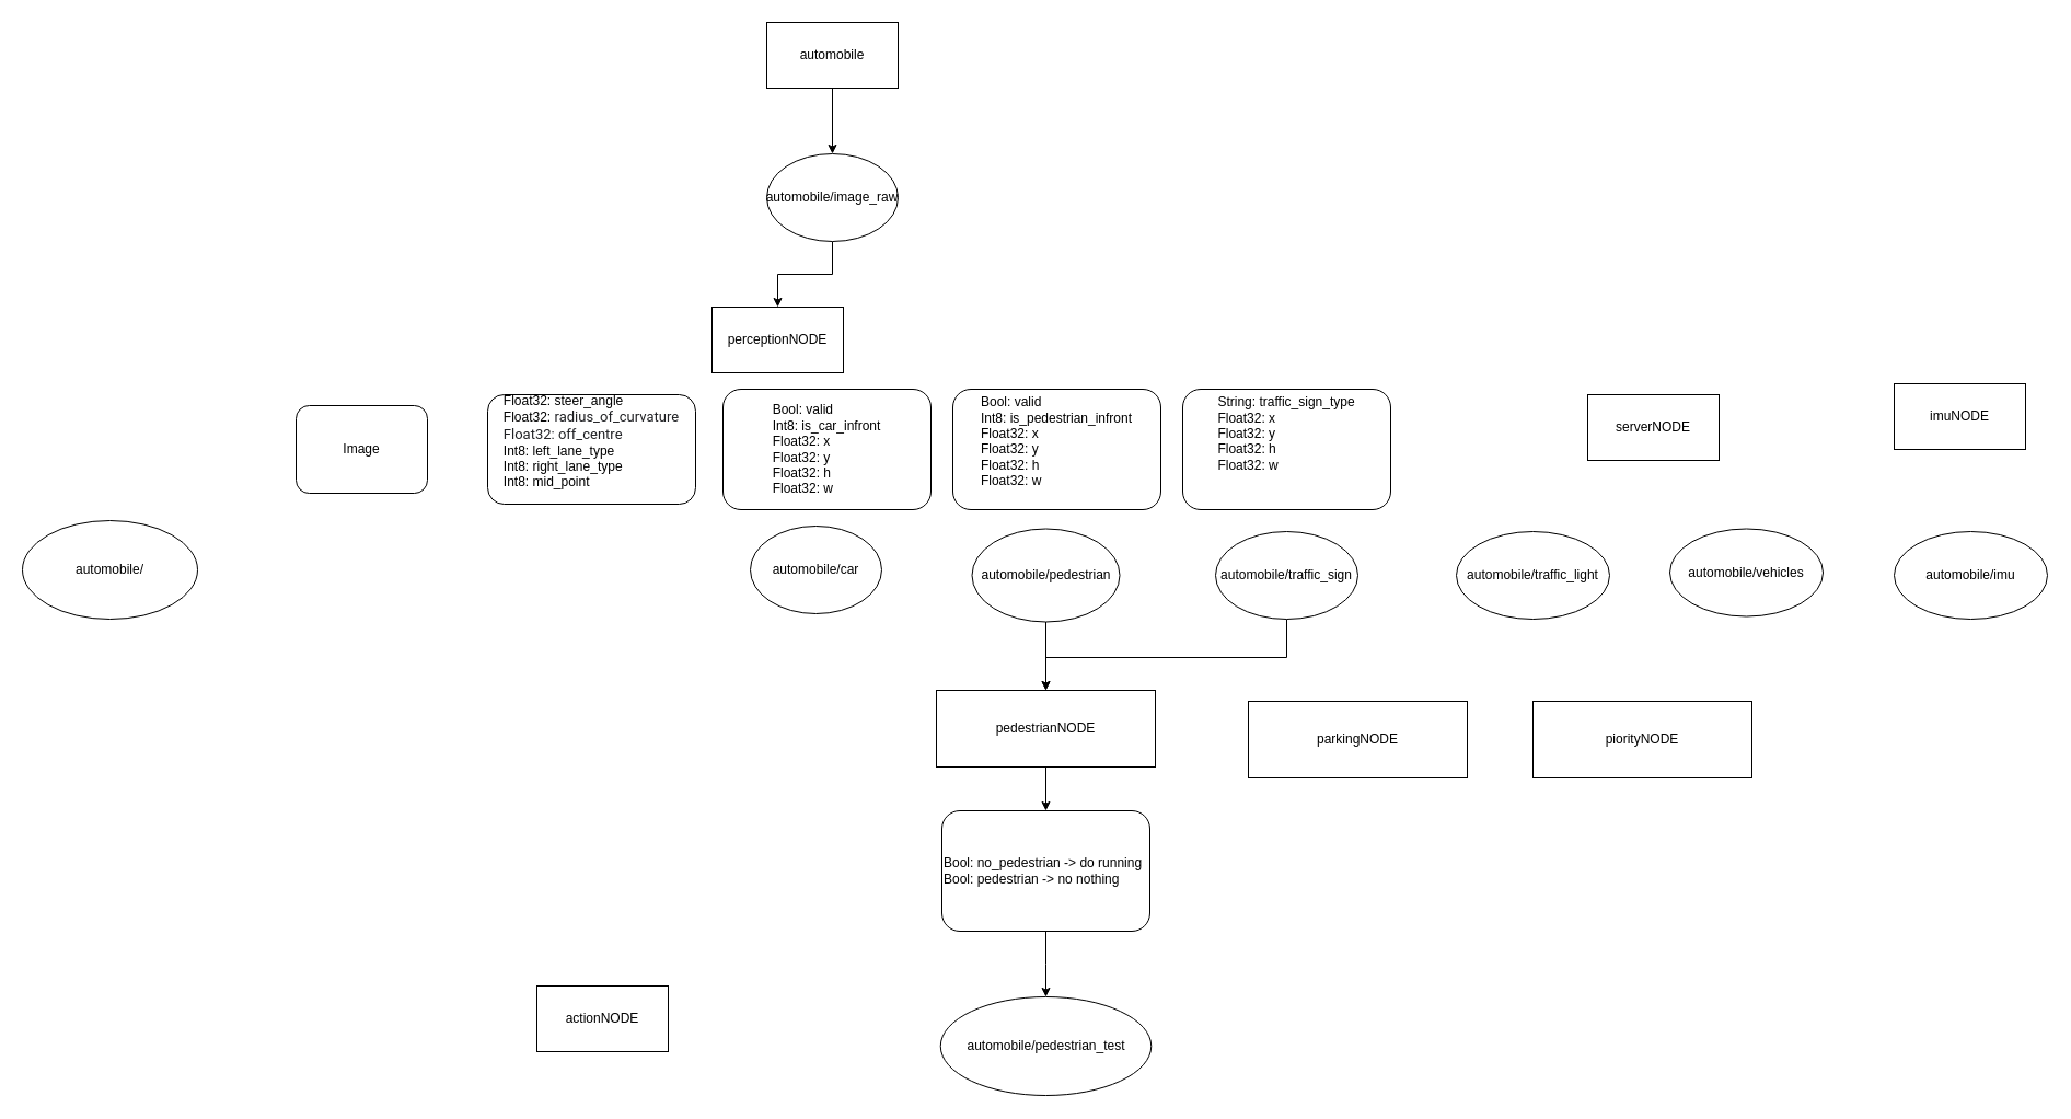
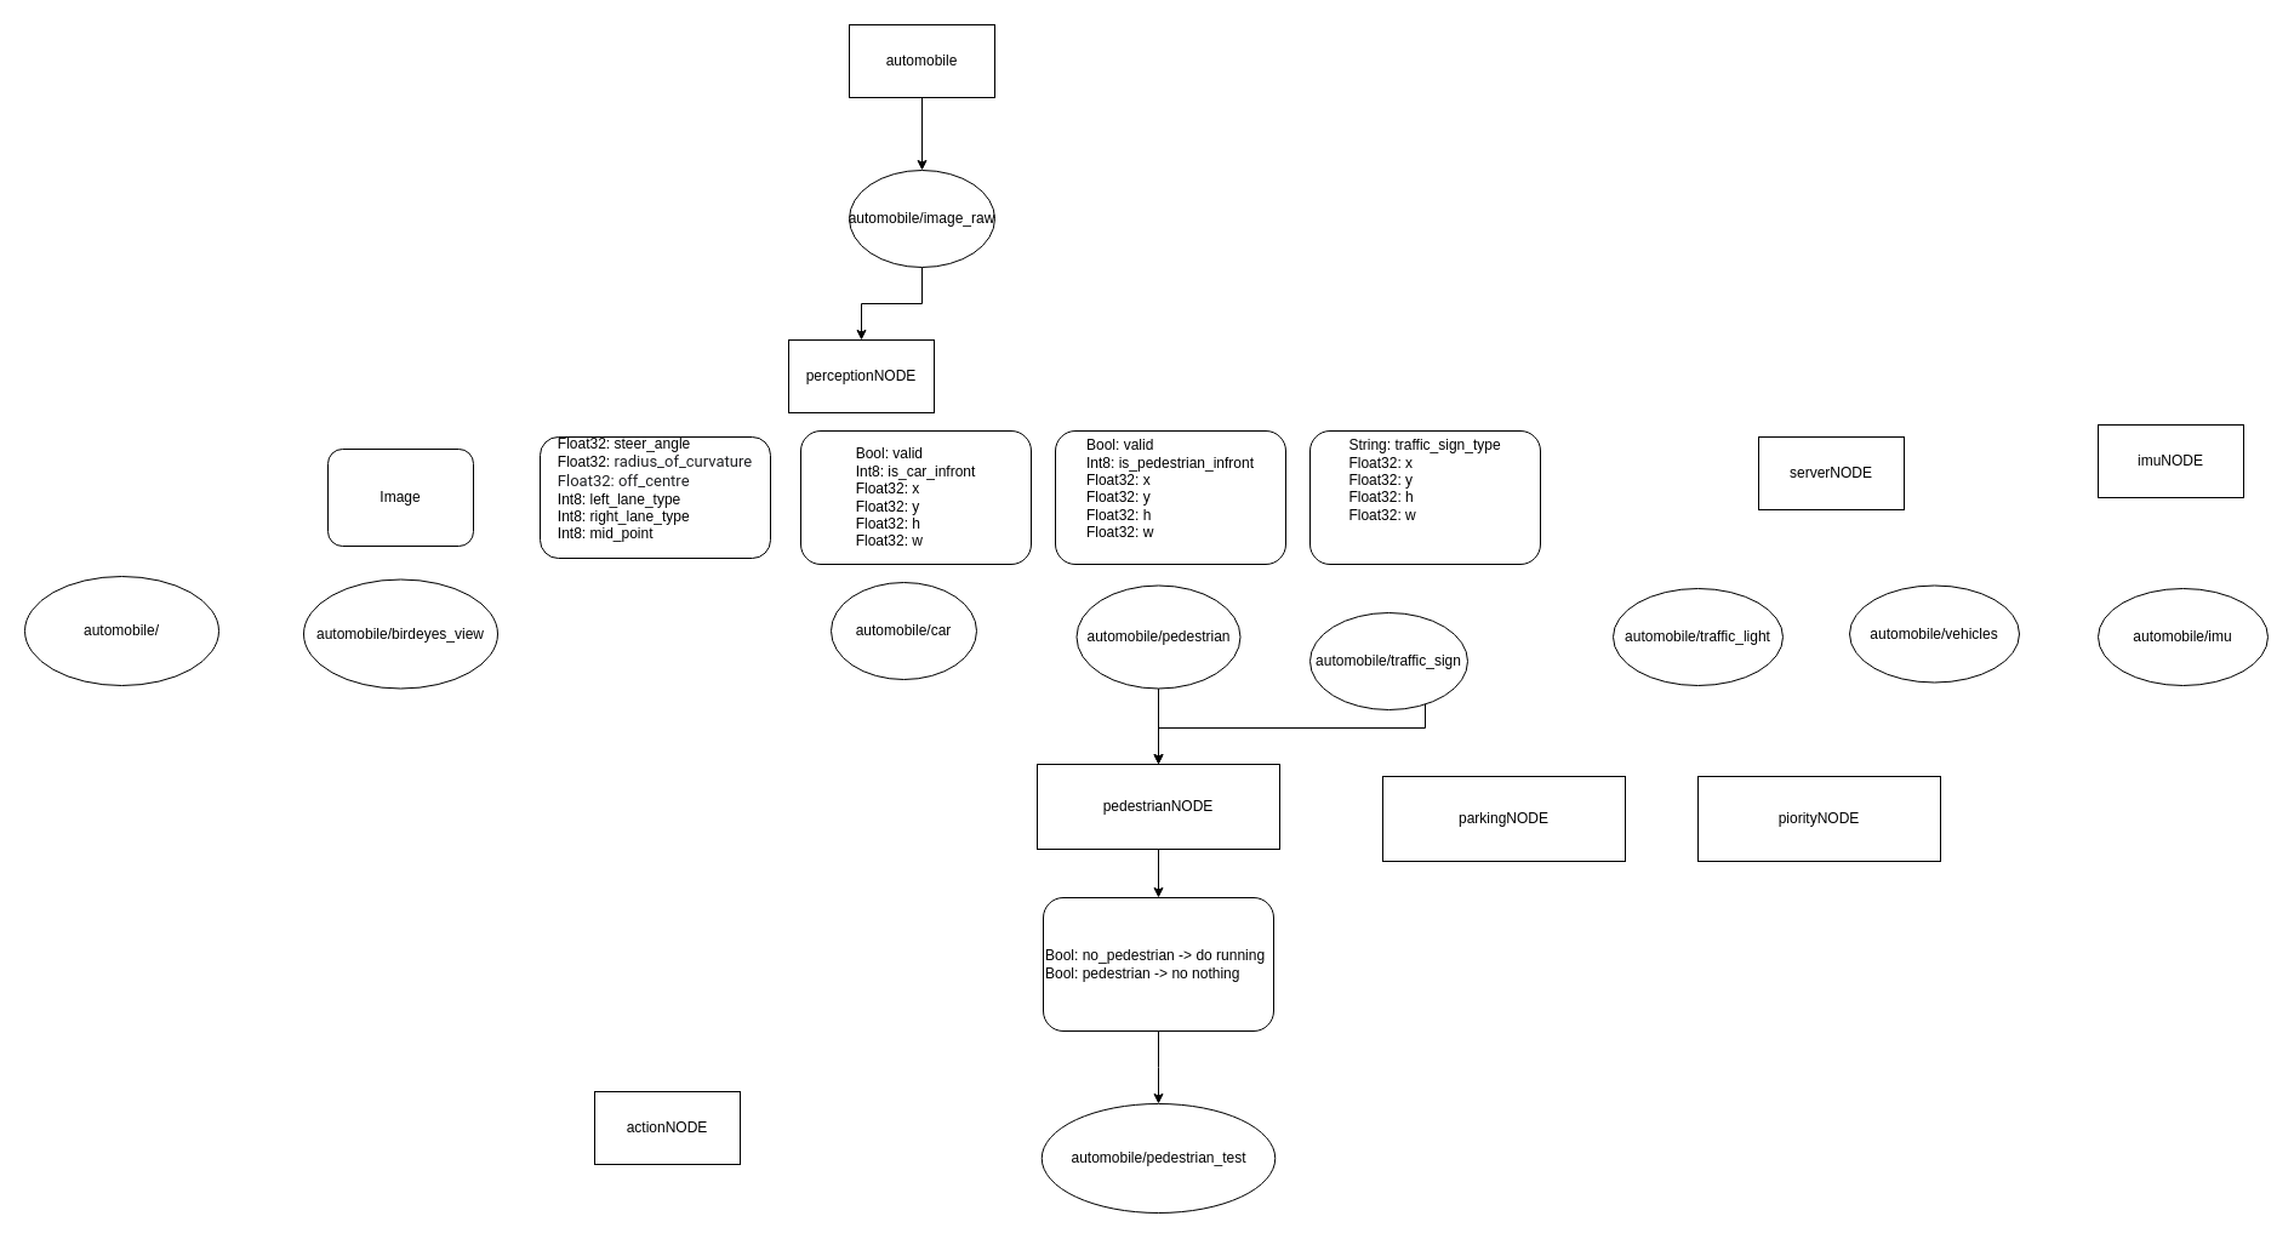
+ <mxCell id="15" value="automobile/birdeyes_view" style="ellipse;whiteSpace=wrap;html=1;rounded=0;" vertex="1" parent="1"><mxGeometry x="250" y="477.5" width="160" height="90" as="geometry" /></mxCell>
- <mxCell id="11" value="automobile/traffic_sign" style="ellipse;whiteSpace=wrap;html=1;rounded=0;" vertex="1" parent="1"><mxGeometry x="1110" y="485" width="130" height="80" as="geometry" /></mxCell>
+ <mxCell id="11" value="automobile/traffic_sign" style="ellipse;whiteSpace=wrap;html=1;rounded=0;" vertex="1" parent="1"><mxGeometry x="1080" y="505" width="130" height="80" as="geometry" /></mxCell>
